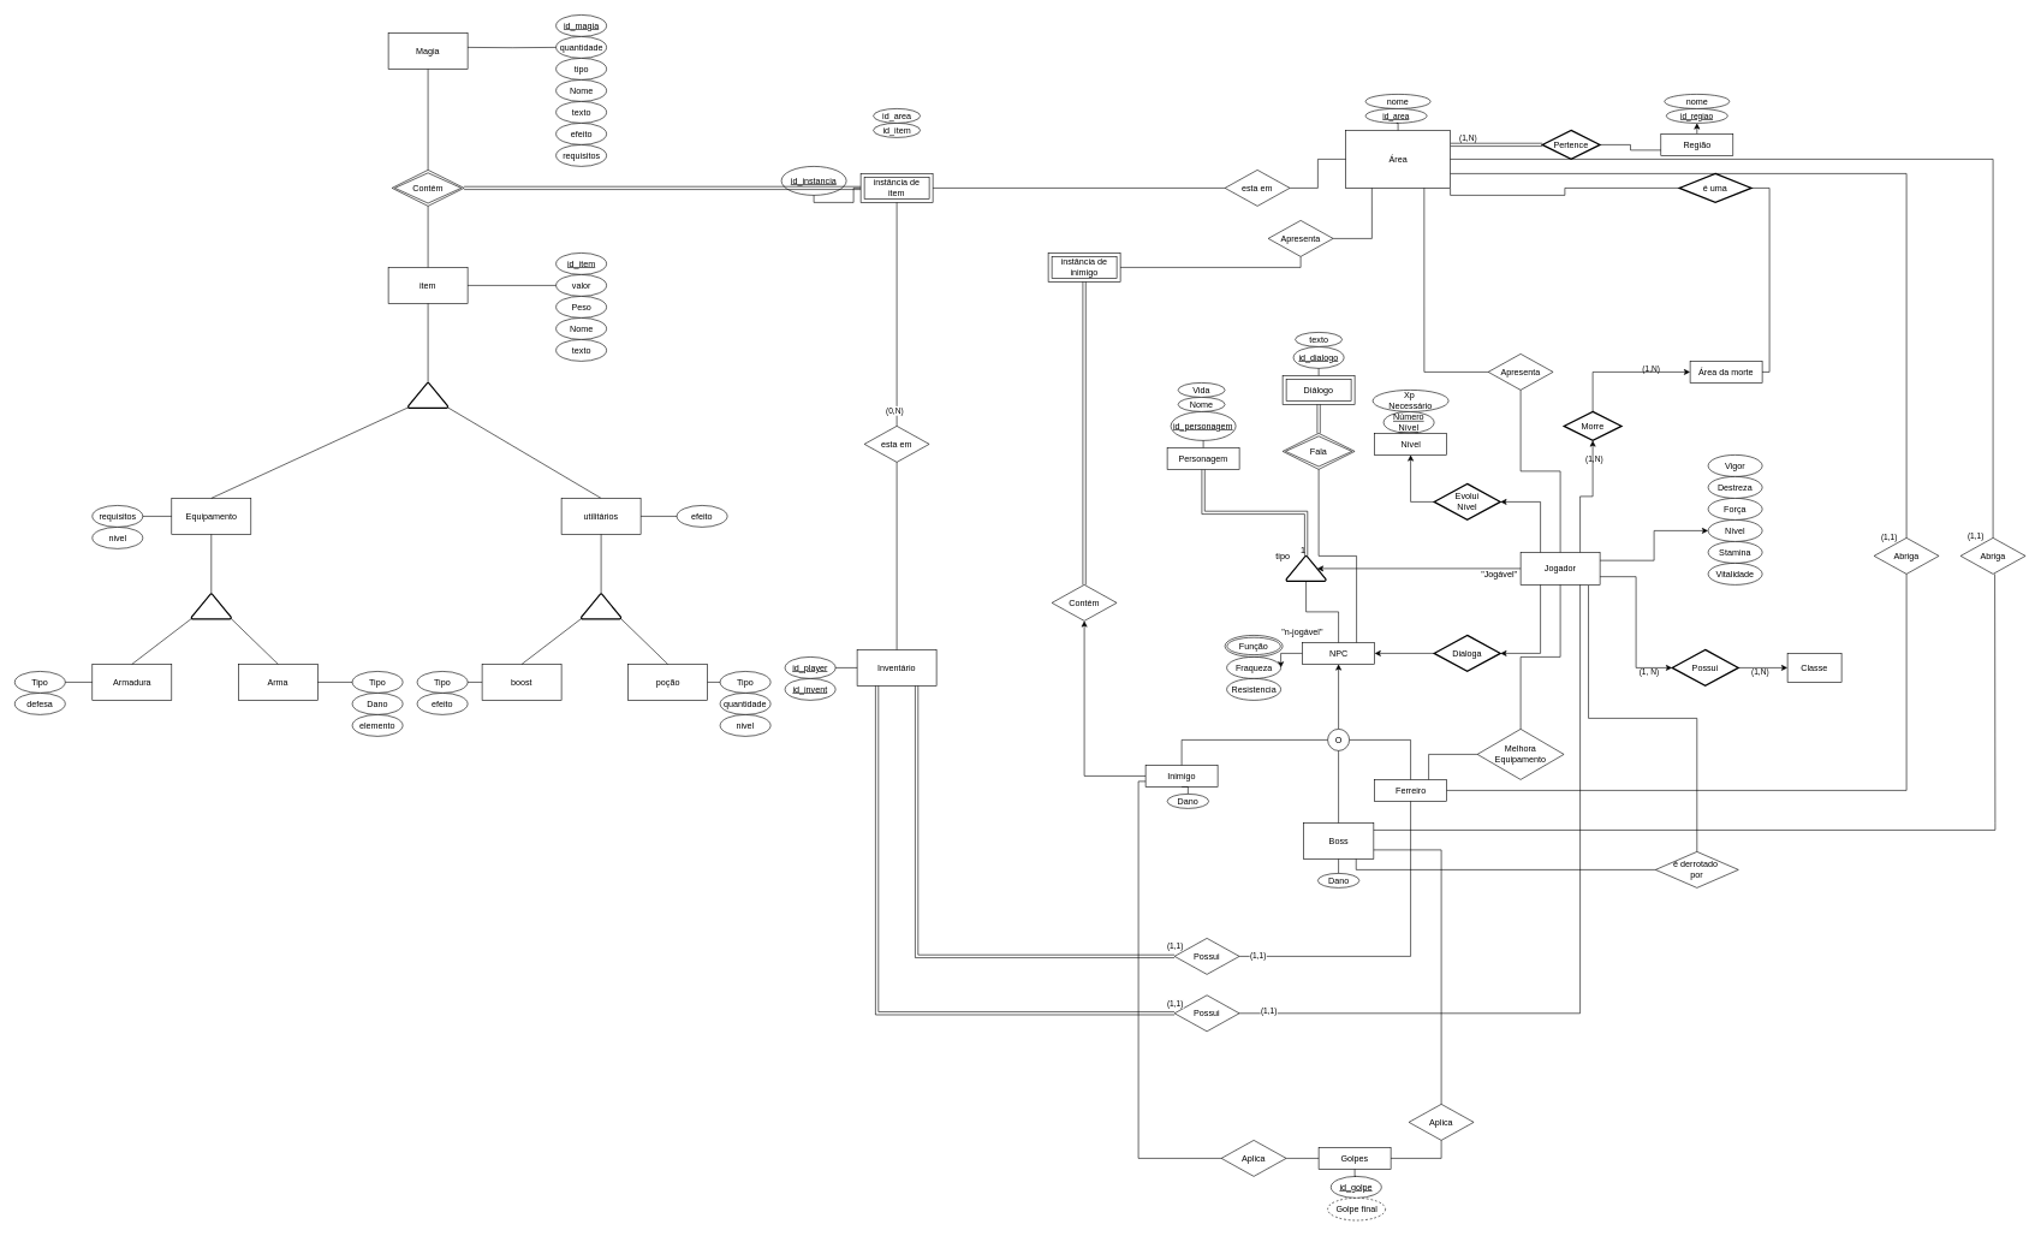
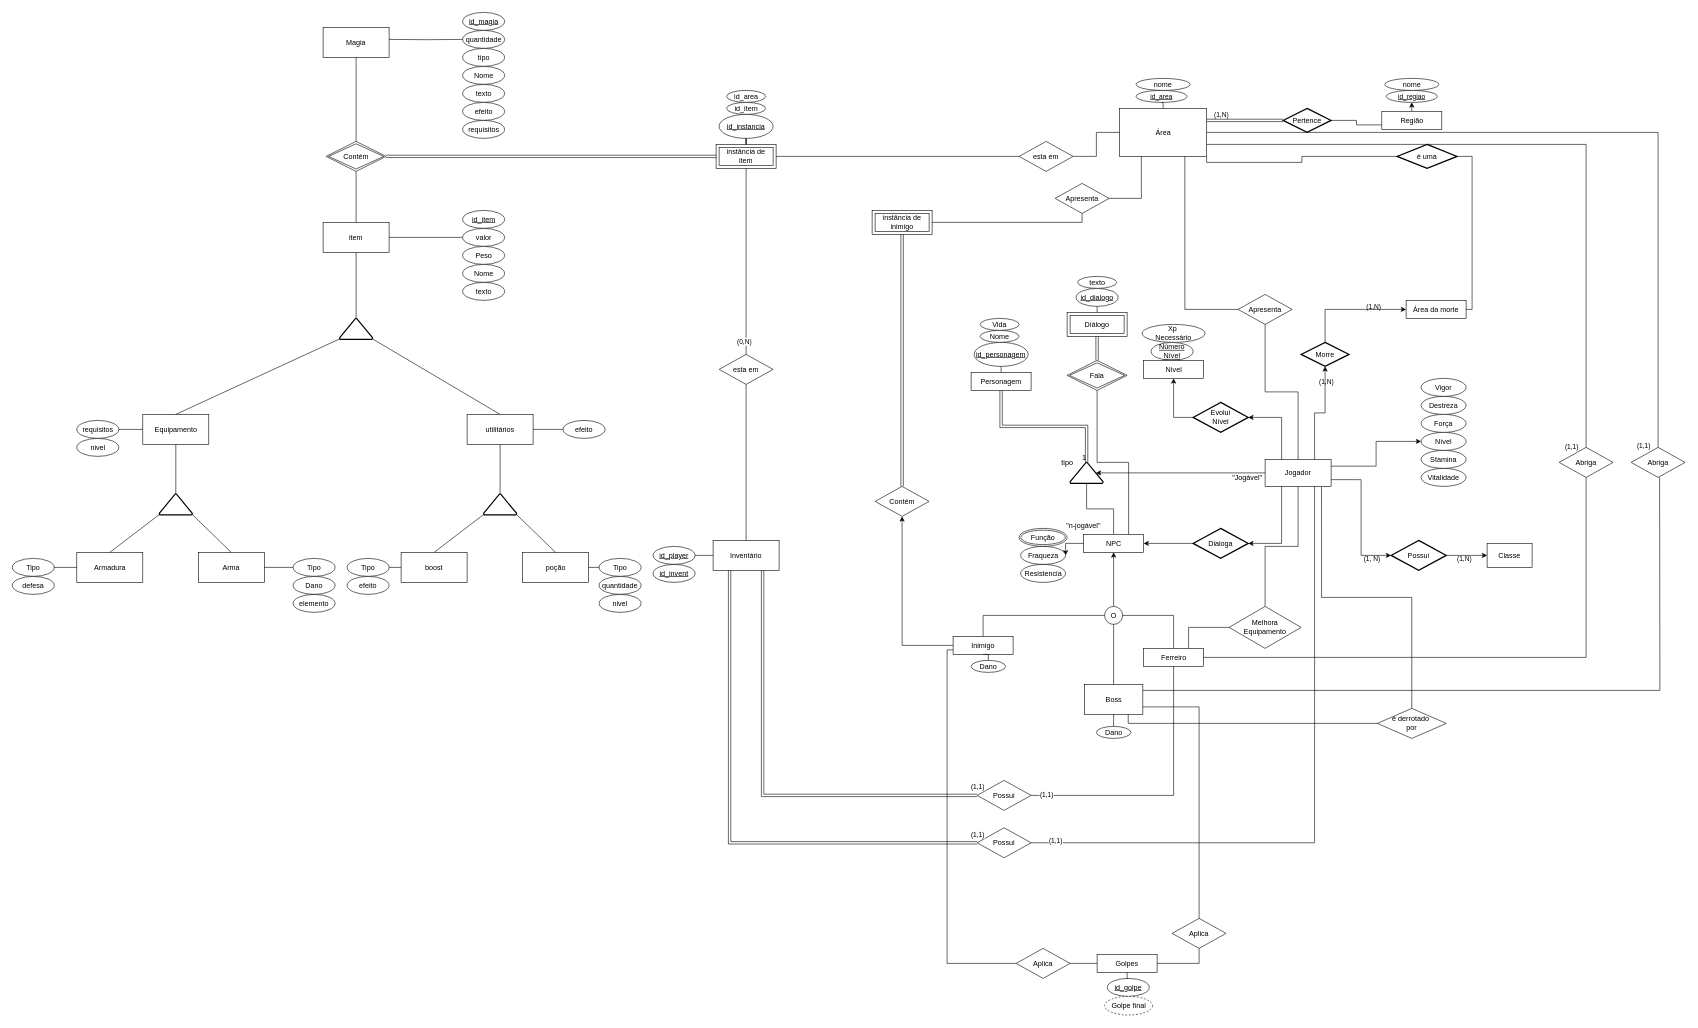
- <mxCell id="134" value="id_instancia" style="ellipse;whiteSpace=wrap;html=1;align=center;fontStyle=4;labelBackgroundColor=none;" vertex="1" parent="1"><mxGeometry x="1083" y="230" width="90" height="40" as="geometry" /></mxCell>
+ <mxCell id="134" value="id_instancia" style="ellipse;whiteSpace=wrap;html=1;align=center;fontStyle=4;labelBackgroundColor=none;" vertex="1" parent="1"><mxGeometry x="1198" y="190" width="90" height="40" as="geometry" /></mxCell>
